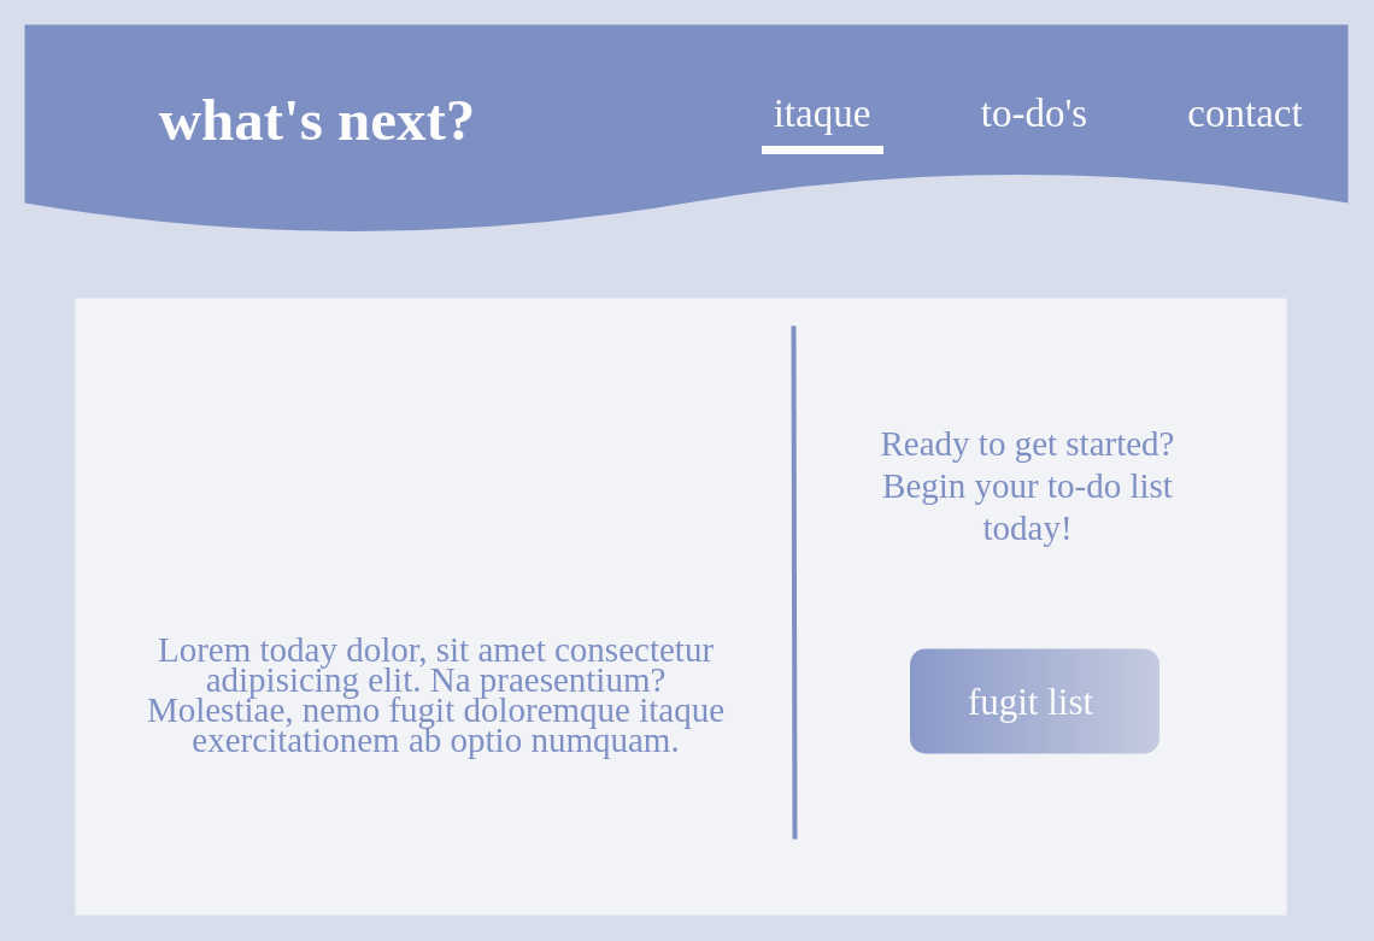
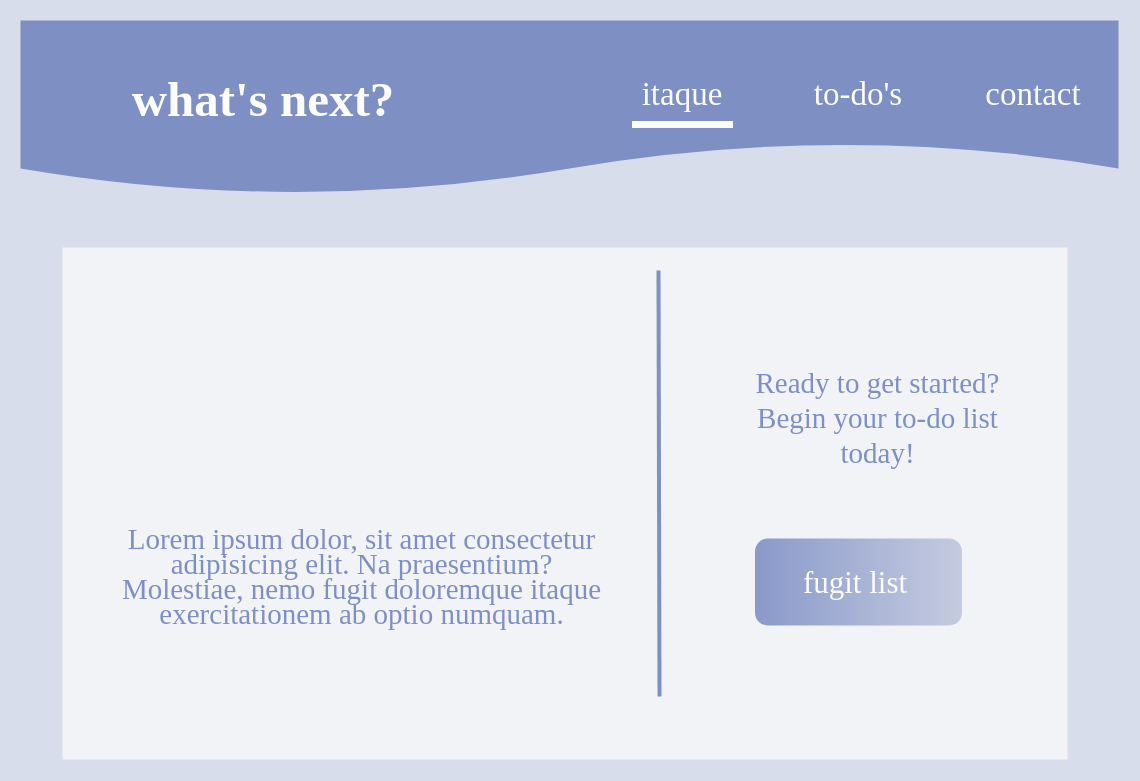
- <mxCell id="14" value="&lt;div style=&quot;line-height: 120%; font-size: 29px;&quot;&gt;&lt;div style=&quot;line-height: 120%;&quot;&gt;&lt;font face=&quot;Verdana&quot; style=&quot;font-size: 29px;&quot;&gt;Ready to get started?&lt;/font&gt;&lt;/div&gt;&lt;div style=&quot;line-height: 120%;&quot;&gt;&lt;font face=&quot;Verdana&quot; style=&quot;font-size: 29px;&quot;&gt;Begin your to-do list today!&lt;/font&gt;&lt;/div&gt;&lt;/div&gt;" style="text;html=1;align=center;verticalAlign=middle;whiteSpace=wrap;rounded=0;fontColor=#7e8fc4;" vertex="1" parent="1"><mxGeometry x="720" y="301" width="265" height="204" as="geometry" /></mxCell>
+ <mxCell id="14" value="&lt;div style=&quot;line-height: 120%; font-size: 29px;&quot;&gt;&lt;div style=&quot;line-height: 120%;&quot;&gt;&lt;font face=&quot;Verdana&quot; style=&quot;font-size: 29px;&quot;&gt;Ready to get started?&lt;/font&gt;&lt;/div&gt;&lt;div style=&quot;line-height: 120%;&quot;&gt;&lt;font face=&quot;Verdana&quot; style=&quot;font-size: 29px;&quot;&gt;Begin your to-do list today!&lt;/font&gt;&lt;/div&gt;&lt;/div&gt;" style="text;html=1;align=center;verticalAlign=middle;whiteSpace=wrap;rounded=0;fontColor=#7e8fc4;" vertex="1" parent="1"><mxGeometry x="745" y="316" width="265" height="204" as="geometry" /></mxCell>
- <mxCell id="12" value="&lt;div style=&quot;line-height: 19px;&quot;&gt;&lt;div style=&quot;&quot;&gt;&lt;font face=&quot;Verdana&quot; style=&quot;font-size: 29px;&quot;&gt;Lorem today dolor, sit amet consectetur adipisicing elit. Na praesentium? Molestiae, nemo fugit doloremque itaque exercitationem ab optio numquam.&lt;/font&gt;&lt;/div&gt;&lt;/div&gt;" style="text;html=1;align=center;verticalAlign=middle;whiteSpace=wrap;rounded=0;fontColor=#7e8fc4;" vertex="1" parent="1"><mxGeometry x="114.5" y="443" width="493" height="271" as="geometry" /></mxCell>
+ <mxCell id="12" value="&lt;div style=&quot;line-height: 19px;&quot;&gt;&lt;div style=&quot;&quot;&gt;&lt;font face=&quot;Verdana&quot; style=&quot;font-size: 29px;&quot;&gt;Lorem ipsum dolor, sit amet consectetur adipisicing elit. Na praesentium? Molestiae, nemo fugit doloremque itaque exercitationem ab optio numquam.&lt;/font&gt;&lt;/div&gt;&lt;/div&gt;" style="text;html=1;align=center;verticalAlign=middle;whiteSpace=wrap;rounded=0;fontColor=#7e8fc4;" vertex="1" parent="1"><mxGeometry x="114.5" y="443" width="493" height="271" as="geometry" /></mxCell>
